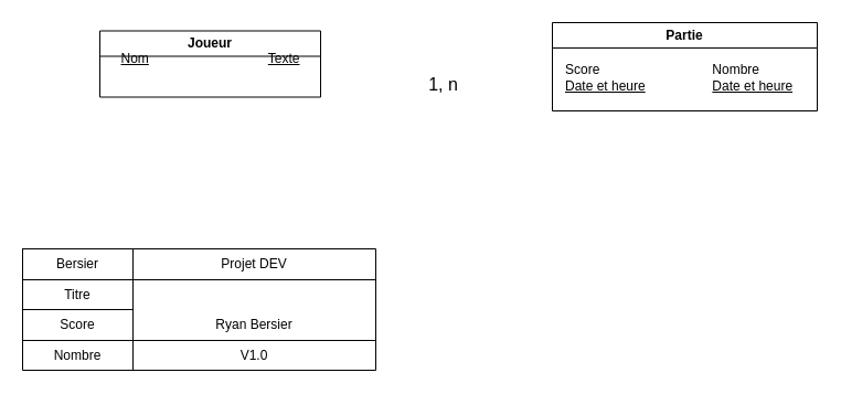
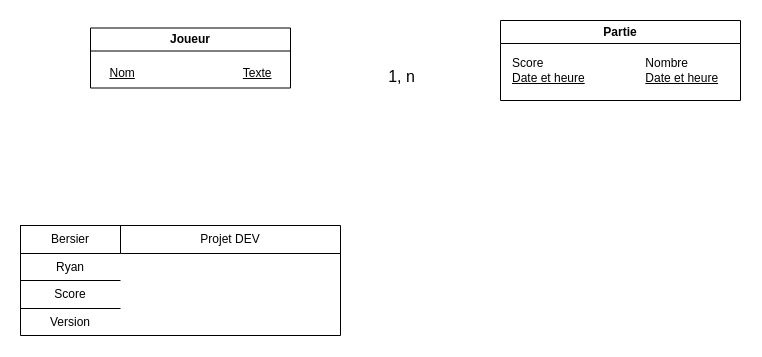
- <mxCell id="3" value="&lt;u&gt;Nom&lt;span style=&quot;white-space: pre;&quot;&gt;&#09;&lt;/span&gt;&lt;span style=&quot;white-space: pre;&quot;&gt;&#09;&lt;/span&gt;&lt;span style=&quot;white-space: pre;&quot;&gt;&#09;&lt;/span&gt;&lt;span style=&quot;white-space: pre;&quot;&gt;&#09;&lt;/span&gt;Texte&lt;/u&gt;" style="text;html=1;align=center;verticalAlign=middle;resizable=0;points=[];autosize=1;strokeColor=none;fillColor=none;" parent="2" vertex="1"><mxGeometry x="5" y="10" width="190" height="30" as="geometry" /></mxCell>
+ <mxCell id="3" value="&lt;u&gt;Nom&lt;span style=&quot;white-space: pre;&quot;&gt;&#09;&lt;/span&gt;&lt;span style=&quot;white-space: pre;&quot;&gt;&#09;&lt;/span&gt;&lt;span style=&quot;white-space: pre;&quot;&gt;&#09;&lt;/span&gt;&lt;span style=&quot;white-space: pre;&quot;&gt;&#09;&lt;/span&gt;Texte&lt;/u&gt;" style="text;html=1;align=center;verticalAlign=middle;resizable=0;points=[];autosize=1;strokeColor=none;fillColor=none;" parent="2" vertex="1"><mxGeometry x="5" y="30" width="190" height="30" as="geometry" /></mxCell>
- <mxCell id="12" value="Titre" style="shape=partialRectangle;html=1;whiteSpace=wrap;connectable=0;overflow=hidden;fillColor=none;top=0;left=0;bottom=0;right=0;" parent="11" vertex="1"><mxGeometry width="100" height="27" as="geometry"><mxRectangle width="100" height="27" as="alternateBounds" /></mxGeometry></mxCell>
+ <mxCell id="12" value="Ryan" style="shape=partialRectangle;html=1;whiteSpace=wrap;connectable=0;overflow=hidden;fillColor=none;top=0;left=0;bottom=0;right=0;" parent="11" vertex="1"><mxGeometry width="100" height="27" as="geometry"><mxRectangle width="100" height="27" as="alternateBounds" /></mxGeometry></mxCell>
- <mxCell id="15" value="Ryan Bersier" style="shape=partialRectangle;html=1;whiteSpace=wrap;connectable=0;overflow=hidden;fillColor=none;top=0;left=0;bottom=0;right=0;" parent="13" vertex="1"><mxGeometry x="100" width="220" height="28" as="geometry"><mxRectangle width="220" height="28" as="alternateBounds" /></mxGeometry></mxCell>
- <mxCell id="18" value="V1.0" style="shape=partialRectangle;html=1;whiteSpace=wrap;connectable=0;overflow=hidden;fillColor=none;top=0;left=0;bottom=0;right=0;" parent="16" vertex="1"><mxGeometry x="100" width="220" height="27" as="geometry"><mxRectangle width="220" height="27" as="alternateBounds" /></mxGeometry></mxCell>
- <mxCell id="17" value="Nombre" style="shape=partialRectangle;html=1;whiteSpace=wrap;connectable=0;overflow=hidden;fillColor=none;top=0;left=0;bottom=0;right=0;" parent="16" vertex="1"><mxGeometry width="100" height="27" as="geometry"><mxRectangle width="100" height="27" as="alternateBounds" /></mxGeometry></mxCell>
+ <mxCell id="17" value="Version" style="shape=partialRectangle;html=1;whiteSpace=wrap;connectable=0;overflow=hidden;fillColor=none;top=0;left=0;bottom=0;right=0;" parent="16" vertex="1"><mxGeometry width="100" height="27" as="geometry"><mxRectangle width="100" height="27" as="alternateBounds" /></mxGeometry></mxCell>
